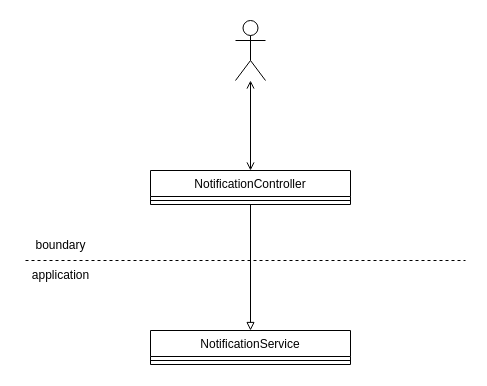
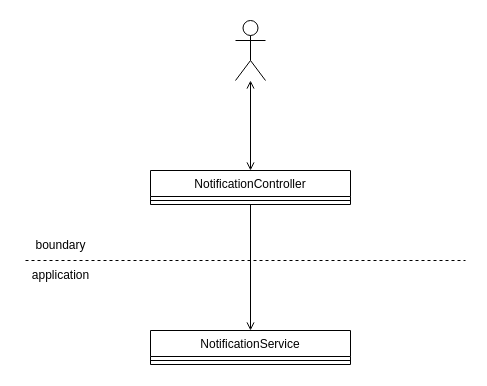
- <mxCell id="2" style="edgeStyle=orthogonalEdgeStyle;rounded=0;orthogonalLoop=1;jettySize=auto;html=1;endArrow=block;endFill=0;" parent="1" source="3" target="5" edge="1"><mxGeometry relative="1" as="geometry" /></mxCell>
+ <mxCell id="2" style="edgeStyle=orthogonalEdgeStyle;rounded=0;orthogonalLoop=1;jettySize=auto;html=1;endArrow=open;endFill=0;" parent="1" source="3" target="5" edge="1"><mxGeometry relative="1" as="geometry" /></mxCell>
